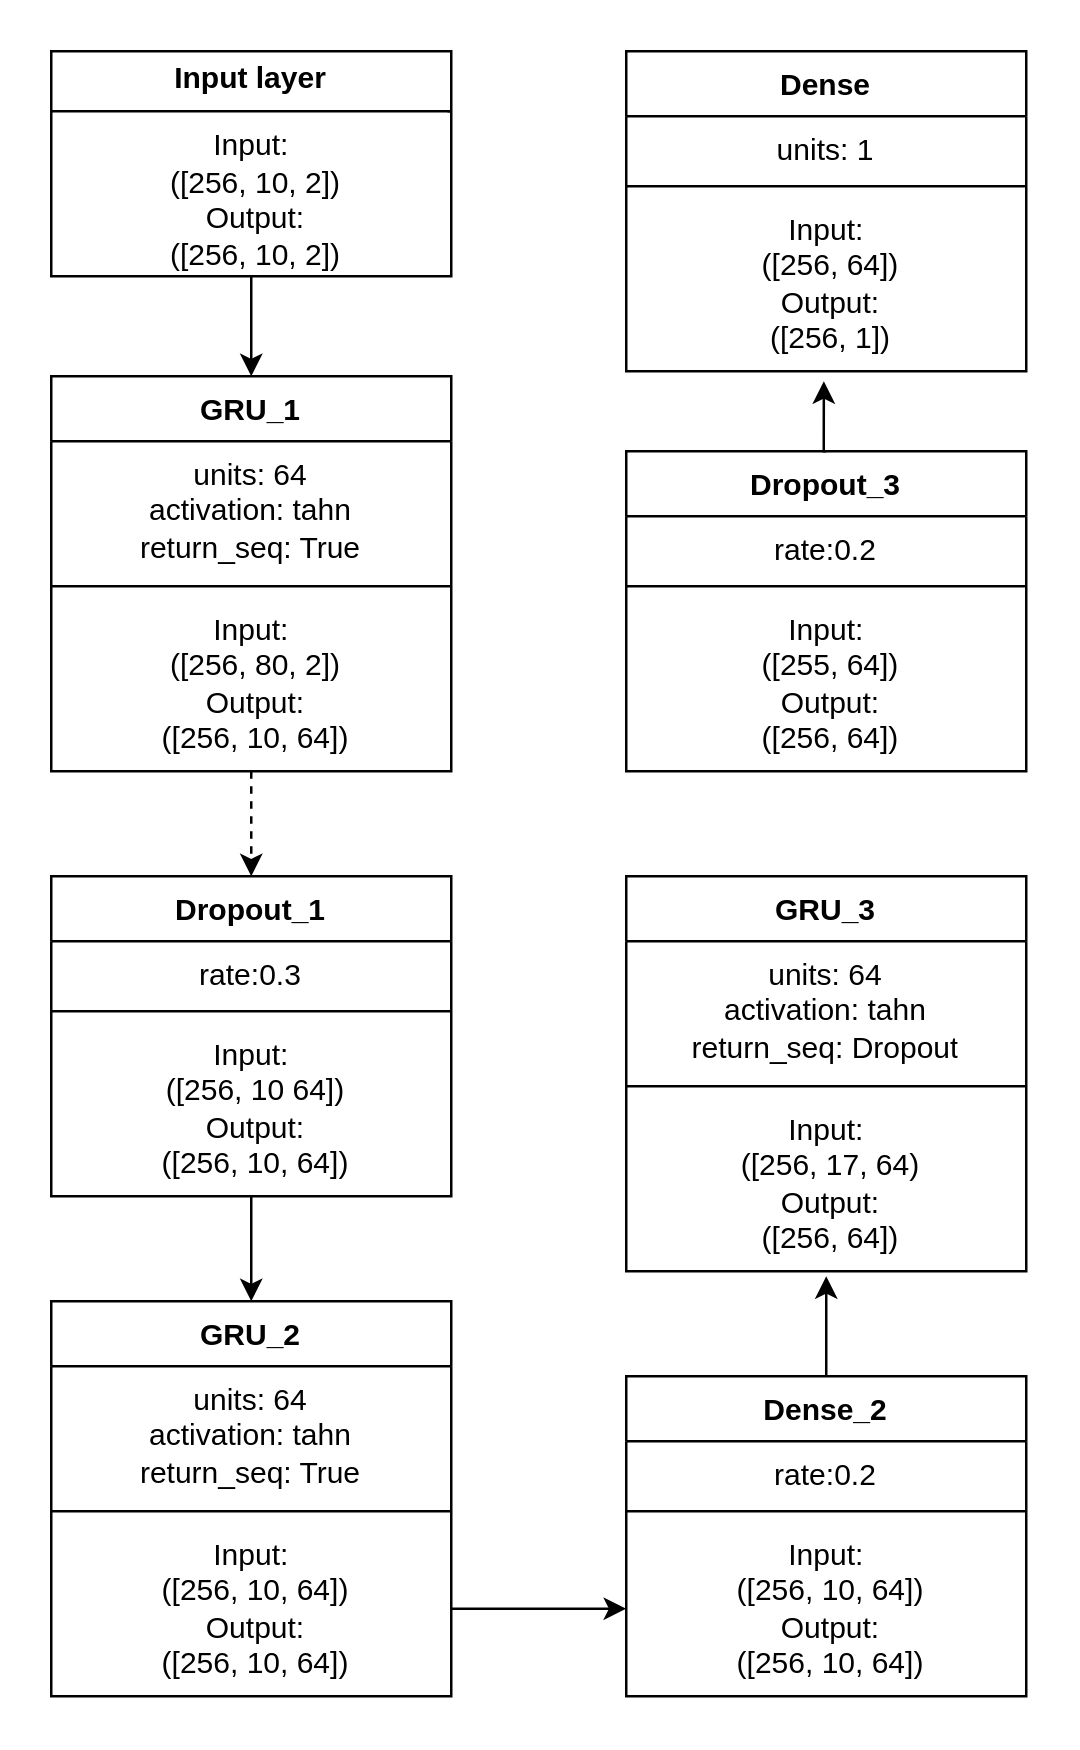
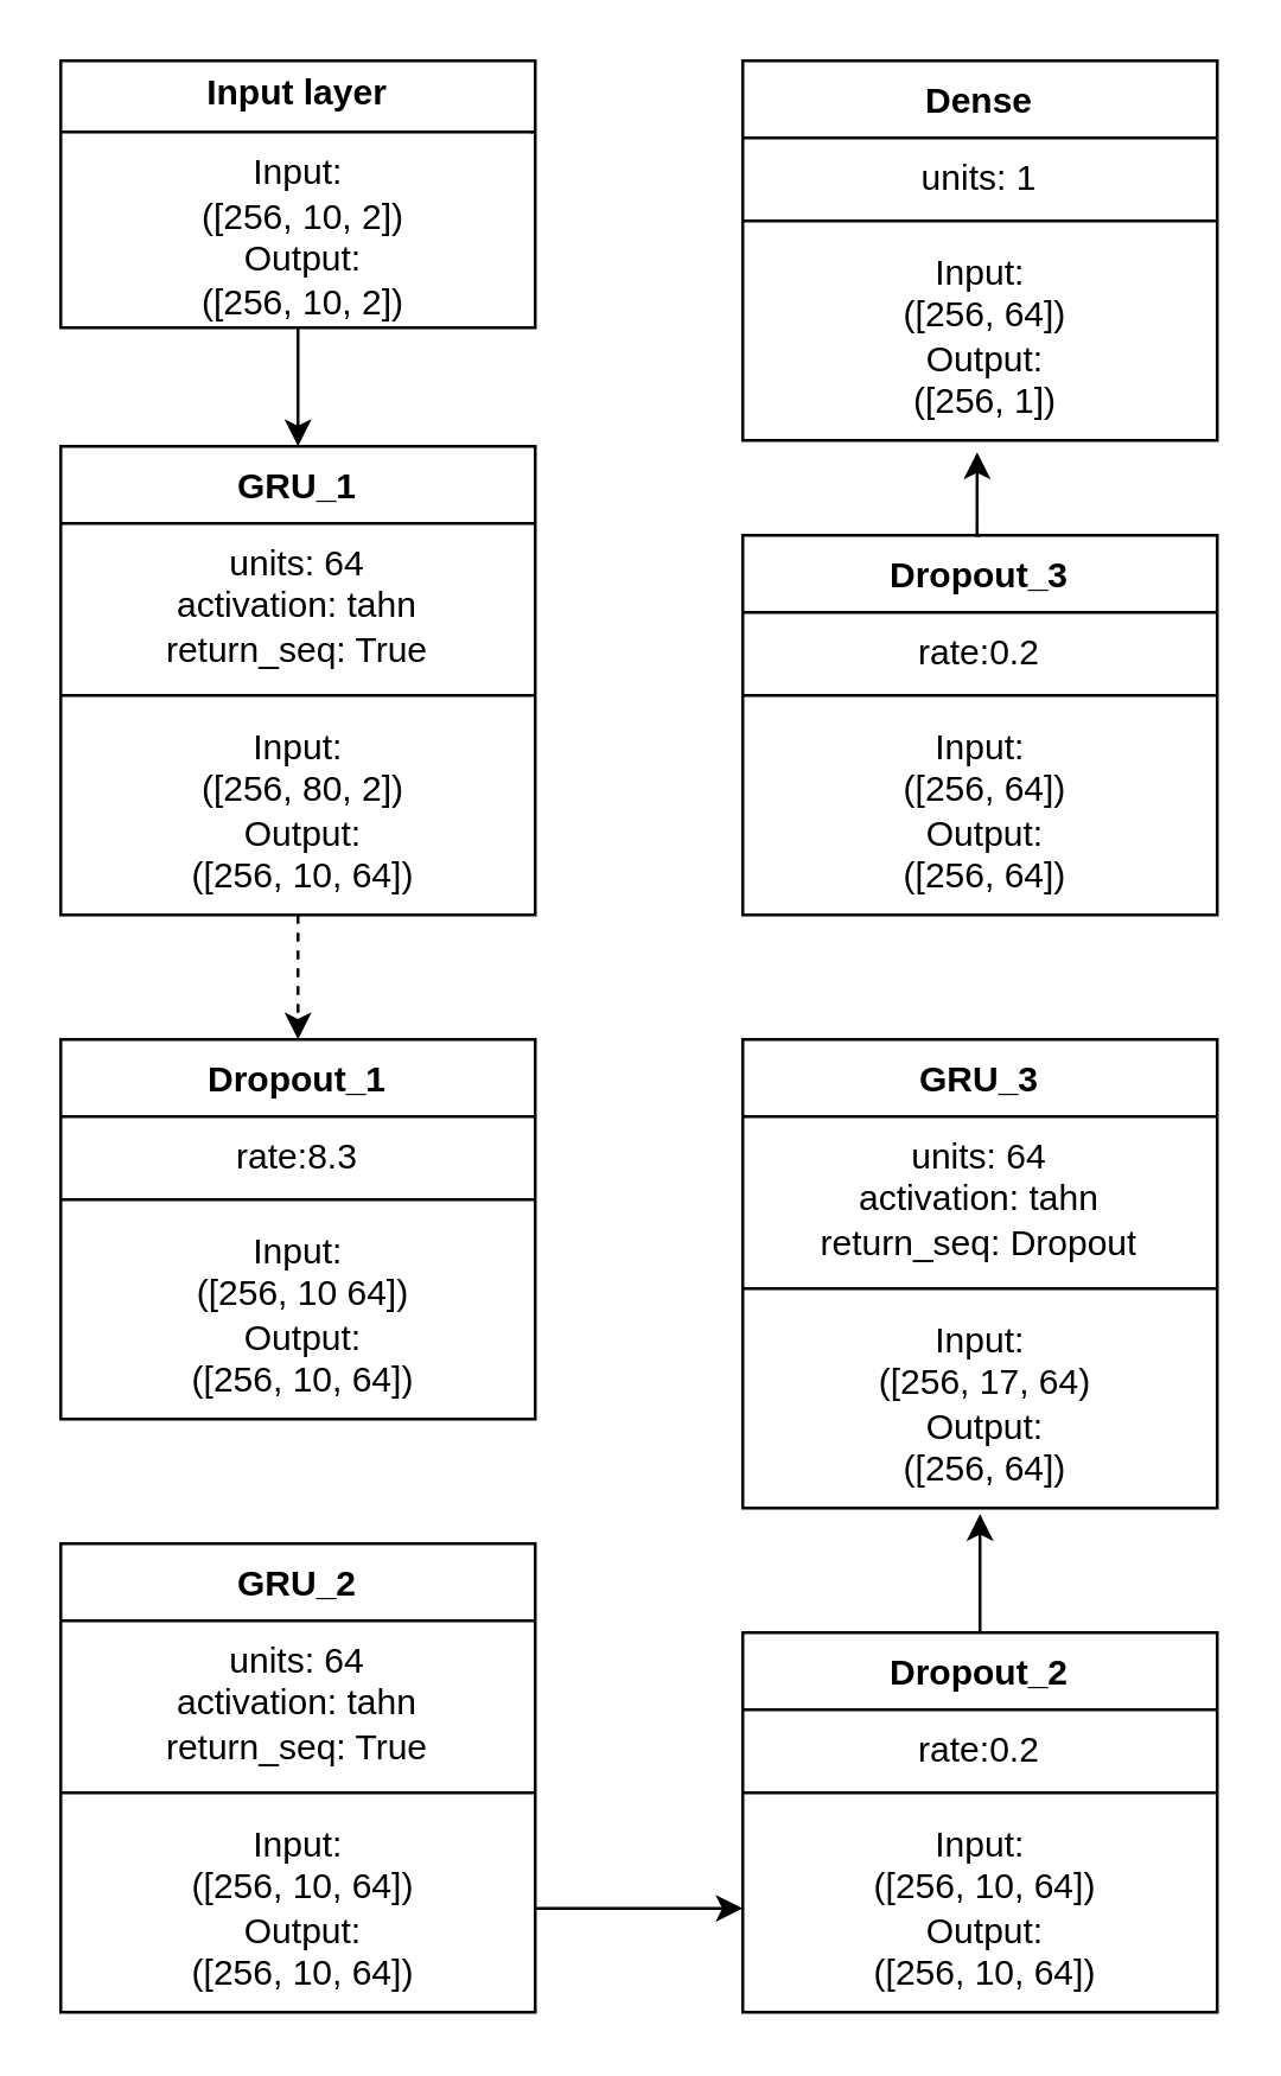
- <mxCell id="31" value="&lt;p style=&quot;margin: 0px 0px 0px 4px;&quot;&gt;Input:&amp;nbsp;&lt;/p&gt;&lt;p style=&quot;margin: 0px 0px 0px 4px;&quot;&gt;([255, 64])&lt;/p&gt;&lt;p style=&quot;margin: 0px 0px 0px 4px;&quot;&gt;Output:&lt;/p&gt;&lt;p style=&quot;margin: 0px 0px 0px 4px;&quot;&gt;([256, 64])&lt;/p&gt;" style="text;strokeColor=none;fillColor=none;align=center;verticalAlign=top;spacingLeft=4;spacingRight=4;overflow=hidden;rotatable=0;points=[[0,0.5],[1,0.5]];portConstraint=eastwest;whiteSpace=wrap;html=1;" parent="28" vertex="1"><mxGeometry y="58" width="160" height="70" as="geometry" /></mxCell>
+ <mxCell id="31" value="&lt;p style=&quot;margin: 0px 0px 0px 4px;&quot;&gt;Input:&amp;nbsp;&lt;/p&gt;&lt;p style=&quot;margin: 0px 0px 0px 4px;&quot;&gt;([256, 64])&lt;/p&gt;&lt;p style=&quot;margin: 0px 0px 0px 4px;&quot;&gt;Output:&lt;/p&gt;&lt;p style=&quot;margin: 0px 0px 0px 4px;&quot;&gt;([256, 64])&lt;/p&gt;" style="text;strokeColor=none;fillColor=none;align=center;verticalAlign=top;spacingLeft=4;spacingRight=4;overflow=hidden;rotatable=0;points=[[0,0.5],[1,0.5]];portConstraint=eastwest;whiteSpace=wrap;html=1;" parent="28" vertex="1"><mxGeometry y="58" width="160" height="70" as="geometry" /></mxCell>
- <mxCell id="11" value="rate:0.3" style="text;strokeColor=none;fillColor=none;align=center;verticalAlign=top;spacingLeft=4;spacingRight=4;overflow=hidden;rotatable=0;points=[[0,0.5],[1,0.5]];portConstraint=eastwest;whiteSpace=wrap;html=1;" parent="10" vertex="1"><mxGeometry y="26" width="160" height="24" as="geometry" /></mxCell>
+ <mxCell id="11" value="rate:8.3" style="text;strokeColor=none;fillColor=none;align=center;verticalAlign=top;spacingLeft=4;spacingRight=4;overflow=hidden;rotatable=0;points=[[0,0.5],[1,0.5]];portConstraint=eastwest;whiteSpace=wrap;html=1;" parent="10" vertex="1"><mxGeometry y="26" width="160" height="24" as="geometry" /></mxCell>
- <mxCell id="9" value="" style="edgeStyle=orthogonalEdgeStyle;rounded=0;orthogonalLoop=1;jettySize=auto;html=1;entryX=0.5;entryY=0;entryDx=0;entryDy=0;" parent="1" source="10" target="14" edge="1"><mxGeometry relative="1" as="geometry" /></mxCell>
- <mxCell id="19" value="Dense_2" style="swimlane;fontStyle=1;align=center;verticalAlign=top;childLayout=stackLayout;horizontal=1;startSize=26;horizontalStack=0;resizeParent=1;resizeParentMax=0;resizeLast=0;collapsible=1;marginBottom=0;whiteSpace=wrap;html=1;" parent="1" vertex="1"><mxGeometry x="250" y="550" width="160" height="128" as="geometry" /></mxCell>
+ <mxCell id="19" value="Dropout_2" style="swimlane;fontStyle=1;align=center;verticalAlign=top;childLayout=stackLayout;horizontal=1;startSize=26;horizontalStack=0;resizeParent=1;resizeParentMax=0;resizeLast=0;collapsible=1;marginBottom=0;whiteSpace=wrap;html=1;" parent="1" vertex="1"><mxGeometry x="250" y="550" width="160" height="128" as="geometry" /></mxCell>
